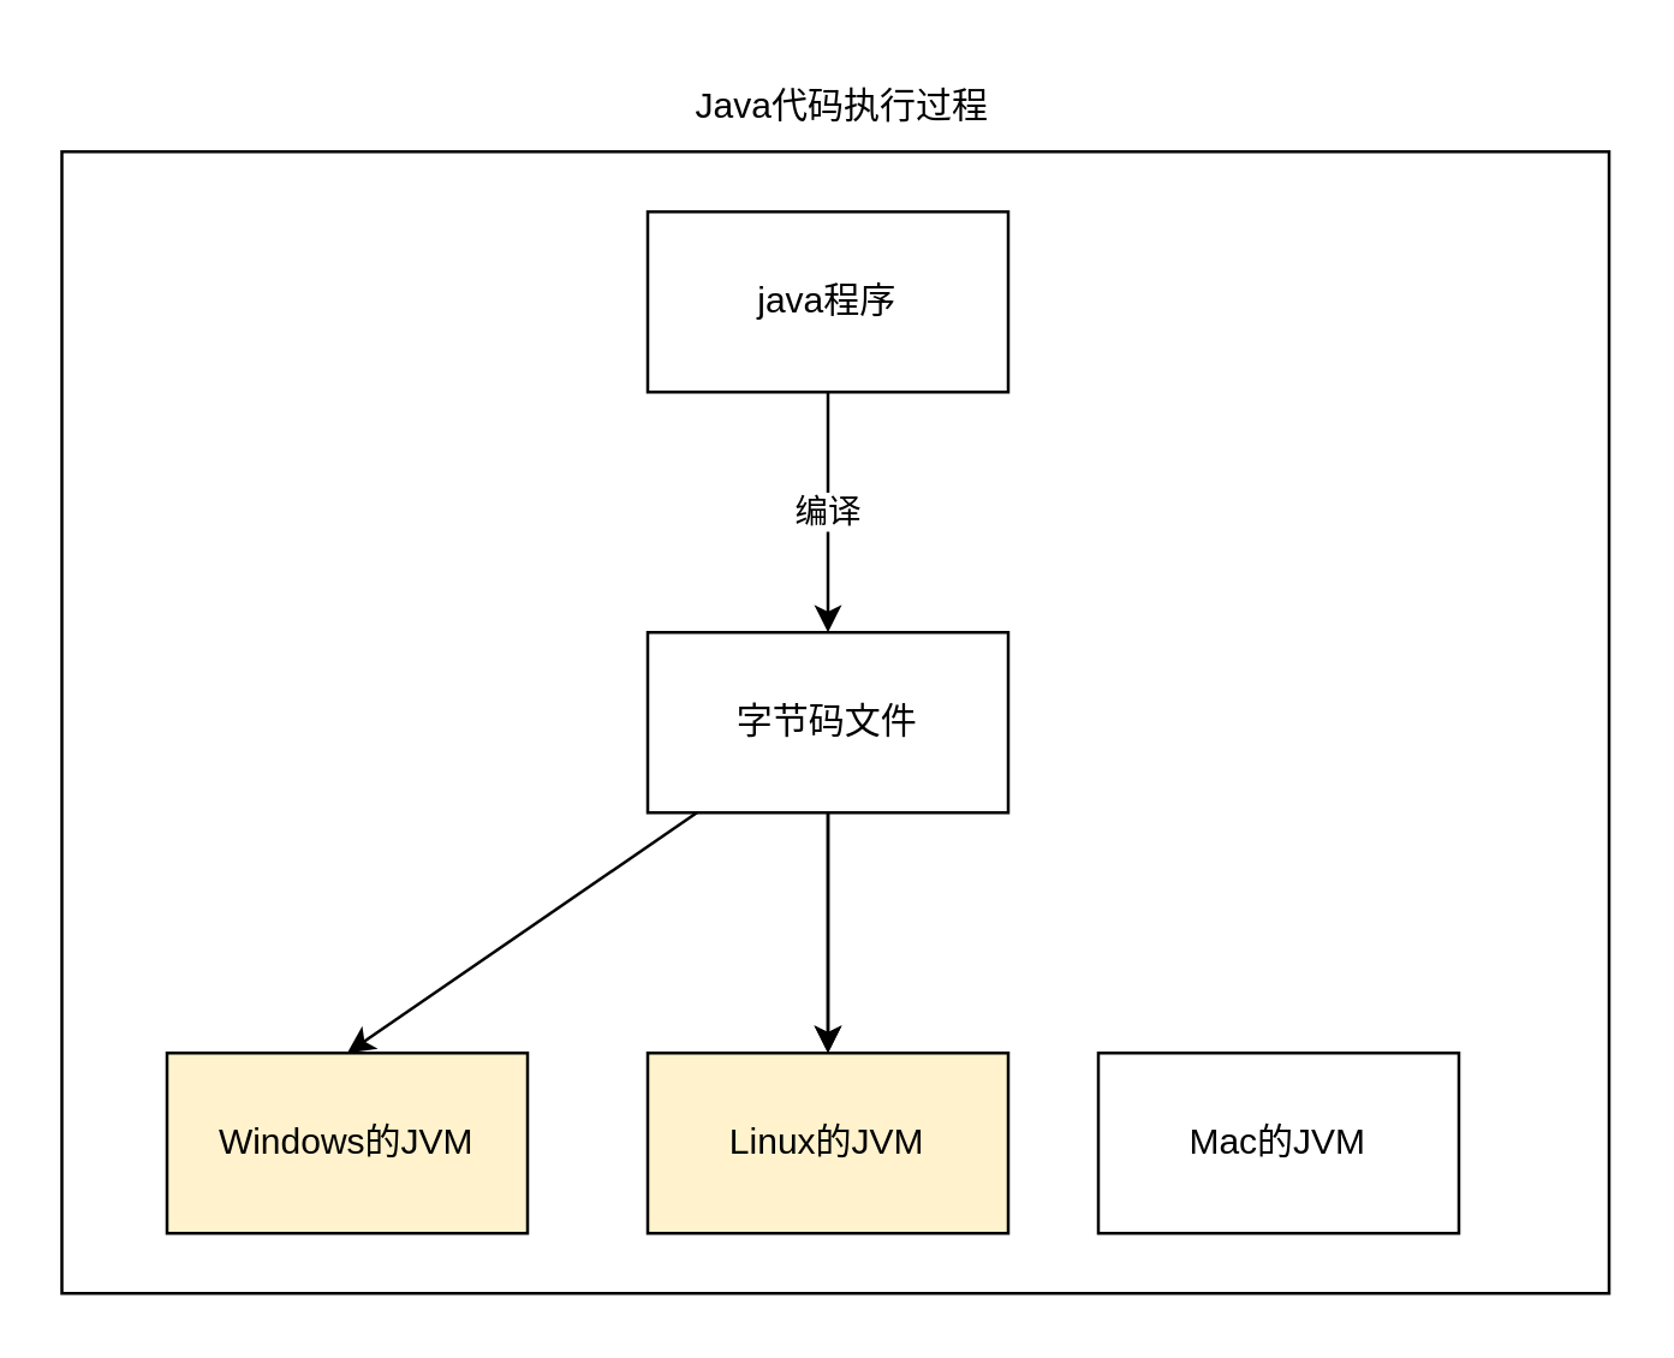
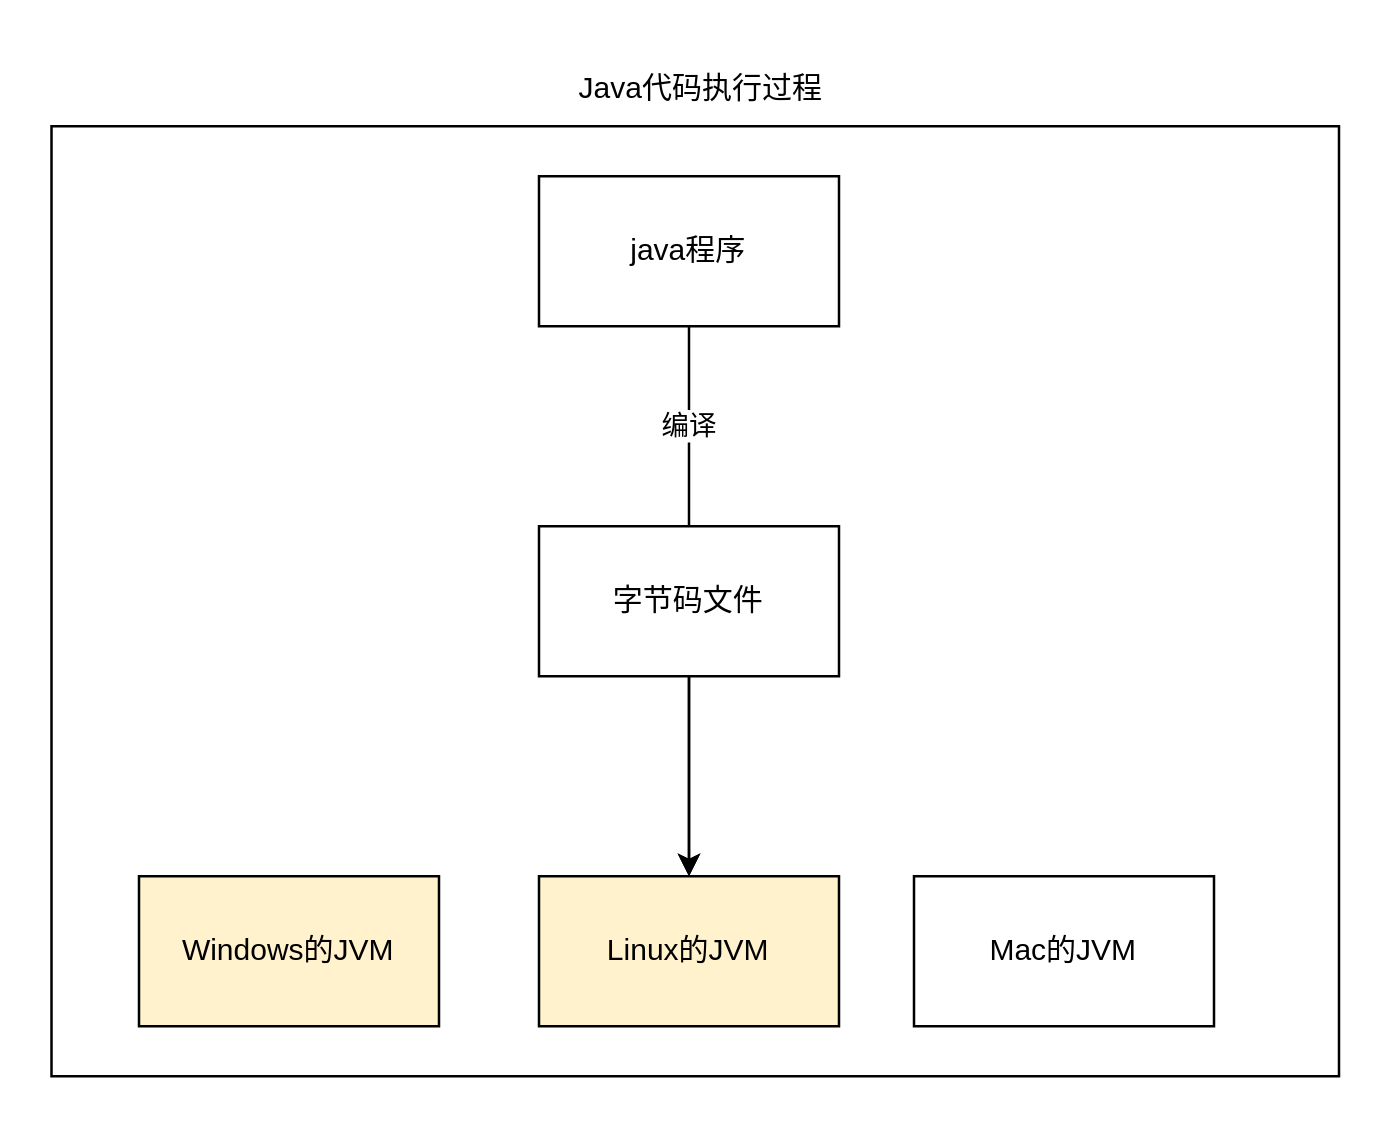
- <mxCell id="3" value="编译" style="edgeStyle=none;html=1;" edge="1" parent="1" source="4" target="8"><mxGeometry relative="1" as="geometry" /></mxCell>
+ <mxCell id="3" value="编译" style="edgeStyle=none;html=1;endArrow=none;" edge="1" parent="1" source="4" target="8"><mxGeometry relative="1" as="geometry" /></mxCell>
- <mxCell id="7" style="edgeStyle=none;html=1;entryX=0.5;entryY=0;entryDx=0;entryDy=0;" edge="1" parent="1" source="8" target="11"><mxGeometry relative="1" as="geometry" /></mxCell>
